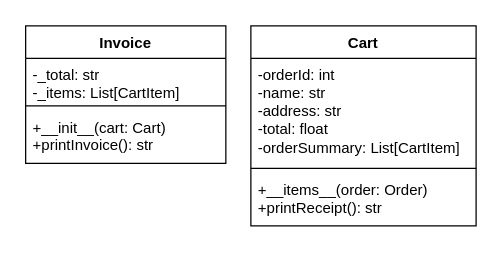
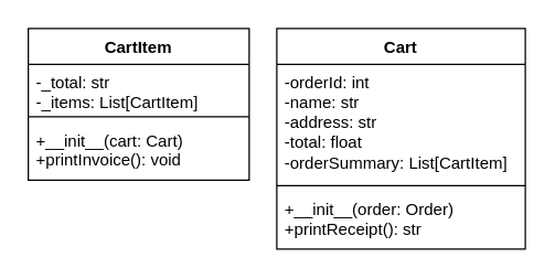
- <mxCell id="2" value="Invoice" style="swimlane;fontStyle=1;align=center;verticalAlign=top;childLayout=stackLayout;horizontal=1;startSize=26;horizontalStack=0;resizeParent=1;resizeParentMax=0;resizeLast=0;collapsible=1;marginBottom=0;whiteSpace=wrap;html=1;" vertex="1" parent="1"><mxGeometry x="20" y="20" width="160" height="110" as="geometry" /></mxCell>
+ <mxCell id="2" value="CartItem" style="swimlane;fontStyle=1;align=center;verticalAlign=top;childLayout=stackLayout;horizontal=1;startSize=26;horizontalStack=0;resizeParent=1;resizeParentMax=0;resizeLast=0;collapsible=1;marginBottom=0;whiteSpace=wrap;html=1;" vertex="1" parent="1"><mxGeometry x="20" y="20" width="160" height="110" as="geometry" /></mxCell>
- <mxCell id="5" value="+__init__(cart: Cart)&lt;div&gt;+printInvoice(): str&lt;/div&gt;" style="text;strokeColor=none;fillColor=none;align=left;verticalAlign=top;spacingLeft=4;spacingRight=4;overflow=hidden;rotatable=0;points=[[0,0.5],[1,0.5]];portConstraint=eastwest;whiteSpace=wrap;html=1;" vertex="1" parent="2"><mxGeometry y="68" width="160" height="42" as="geometry" /></mxCell>
+ <mxCell id="5" value="+__init__(cart: Cart)&lt;div&gt;+printInvoice(): void&lt;/div&gt;" style="text;strokeColor=none;fillColor=none;align=left;verticalAlign=top;spacingLeft=4;spacingRight=4;overflow=hidden;rotatable=0;points=[[0,0.5],[1,0.5]];portConstraint=eastwest;whiteSpace=wrap;html=1;" vertex="1" parent="2"><mxGeometry y="68" width="160" height="42" as="geometry" /></mxCell>
- <mxCell id="9" value="&lt;div&gt;+__items__(order: Order)&lt;/div&gt;&lt;div&gt;+printReceipt(): str&lt;/div&gt;" style="text;strokeColor=none;fillColor=none;align=left;verticalAlign=top;spacingLeft=4;spacingRight=4;overflow=hidden;rotatable=0;points=[[0,0.5],[1,0.5]];portConstraint=eastwest;whiteSpace=wrap;html=1;" vertex="1" parent="6"><mxGeometry y="118" width="180" height="42" as="geometry" /></mxCell>
+ <mxCell id="9" value="&lt;div&gt;+__init__(order: Order)&lt;/div&gt;&lt;div&gt;+printReceipt(): str&lt;/div&gt;" style="text;strokeColor=none;fillColor=none;align=left;verticalAlign=top;spacingLeft=4;spacingRight=4;overflow=hidden;rotatable=0;points=[[0,0.5],[1,0.5]];portConstraint=eastwest;whiteSpace=wrap;html=1;" vertex="1" parent="6"><mxGeometry y="118" width="180" height="42" as="geometry" /></mxCell>
